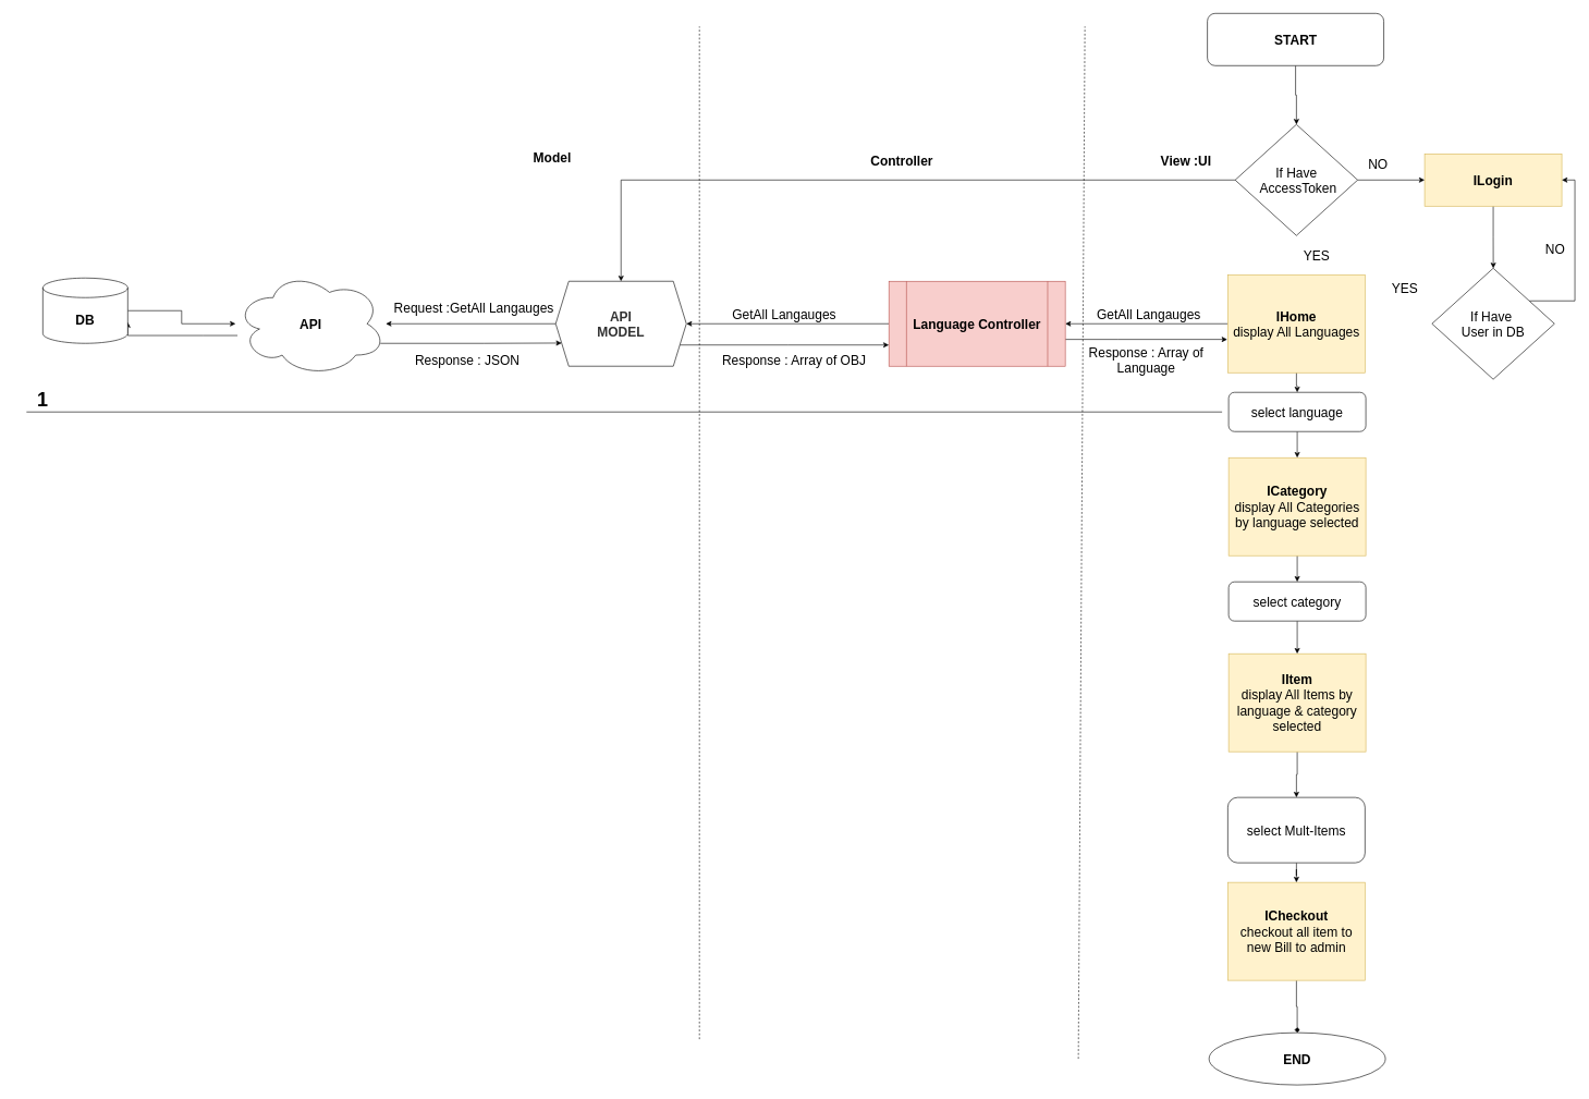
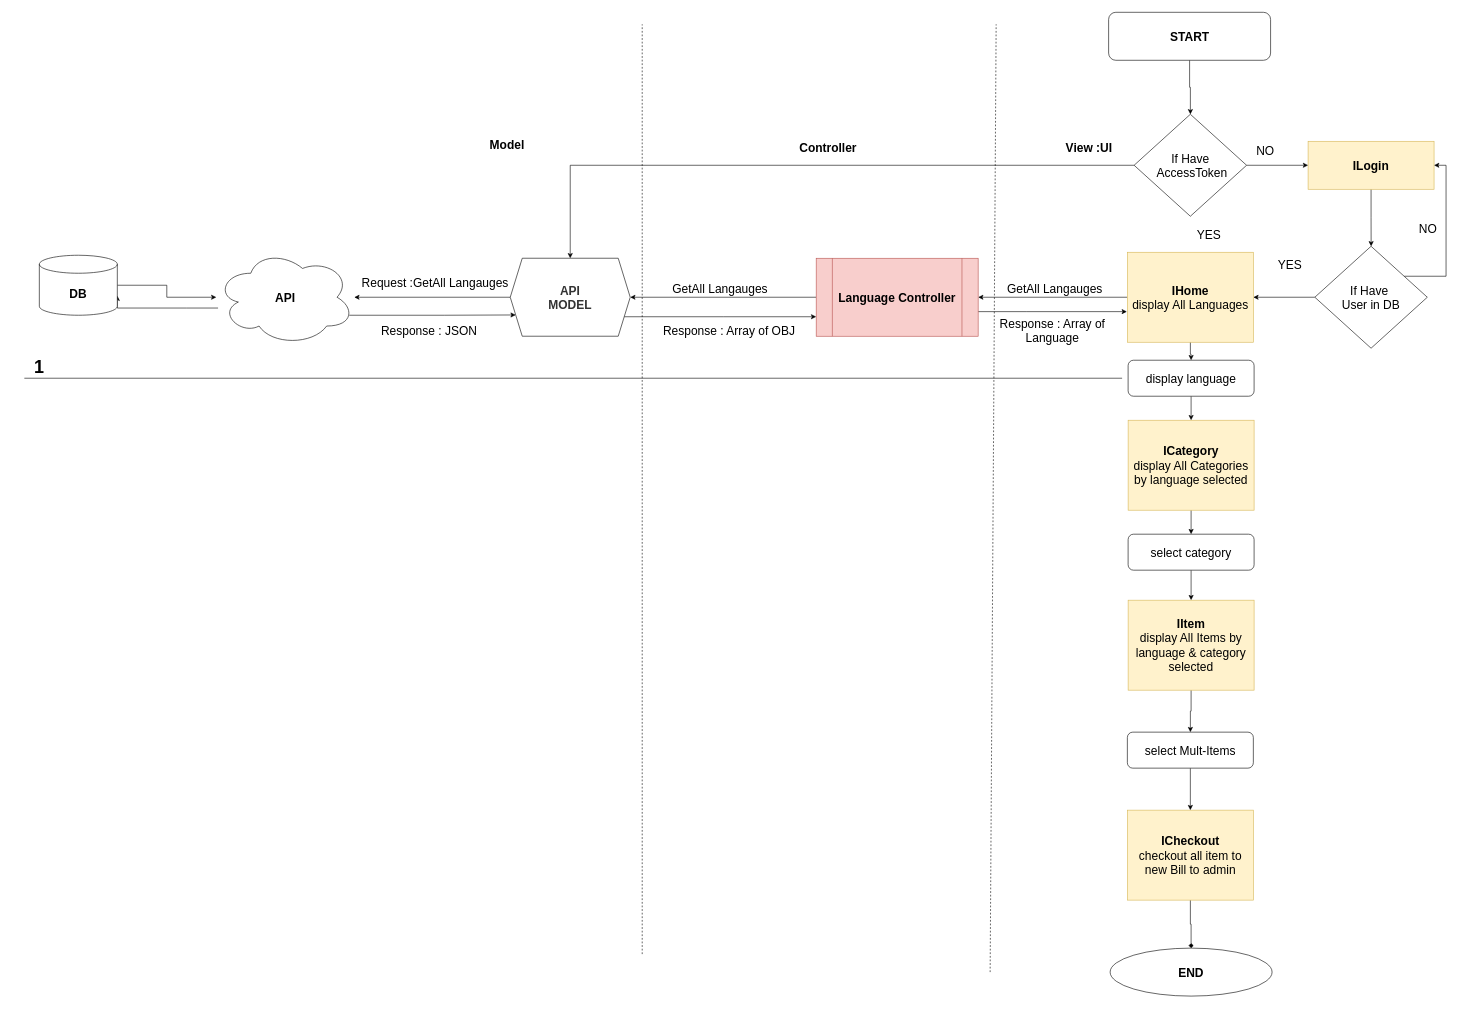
+ <mxCell id="13" value="" style="edgeStyle=orthogonalEdgeStyle;rounded=0;orthogonalLoop=1;jettySize=auto;html=1;fontSize=20;" edge="1" parent="1" source="15" target="10"><mxGeometry relative="1" as="geometry" /></mxCell>
- <mxCell id="21" value="select language" style="rounded=1;whiteSpace=wrap;html=1;fontSize=20;" vertex="1" parent="1"><mxGeometry x="1880" y="600" width="210" height="60" as="geometry" /></mxCell>
+ <mxCell id="21" value="display language" style="rounded=1;whiteSpace=wrap;html=1;fontSize=20;" vertex="1" parent="1"><mxGeometry x="1880" y="600" width="210" height="60" as="geometry" /></mxCell>
- <mxCell id="29" value="select Mult-Items" style="rounded=1;whiteSpace=wrap;html=1;fontSize=20;" vertex="1" parent="1"><mxGeometry x="1878.75" y="1220" width="210" height="100" as="geometry" /></mxCell>
+ <mxCell id="29" value="select Mult-Items" style="rounded=1;whiteSpace=wrap;html=1;fontSize=20;" vertex="1" parent="1"><mxGeometry x="1878.75" y="1220" width="210" height="60" as="geometry" /></mxCell>
